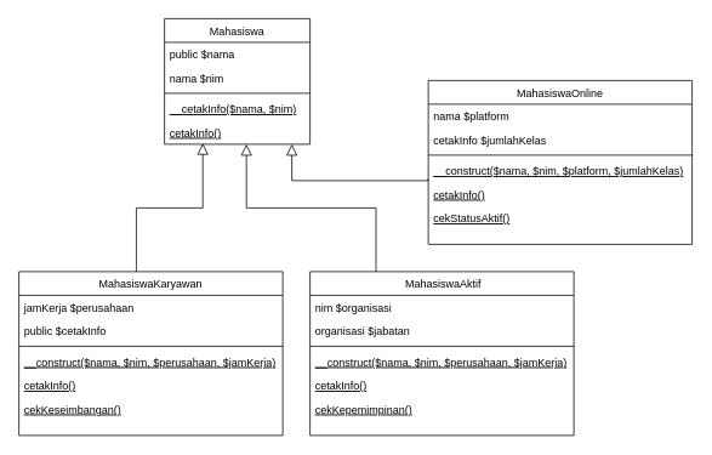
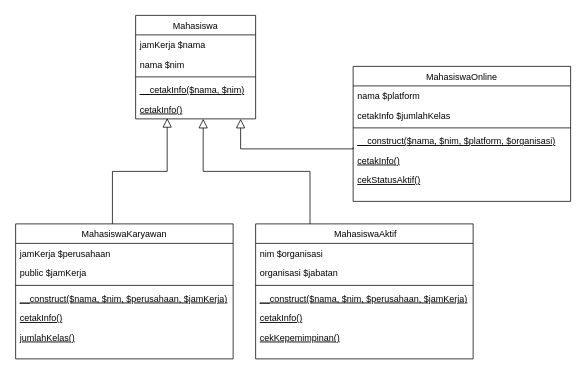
- <mxCell id="3" value="public $nama" style="text;align=left;verticalAlign=top;spacingLeft=4;spacingRight=4;overflow=hidden;rotatable=0;points=[[0,0.5],[1,0.5]];portConstraint=eastwest;" parent="2" vertex="1"><mxGeometry y="26" width="160" height="26" as="geometry" /></mxCell>
+ <mxCell id="3" value="jamKerja $nama" style="text;align=left;verticalAlign=top;spacingLeft=4;spacingRight=4;overflow=hidden;rotatable=0;points=[[0,0.5],[1,0.5]];portConstraint=eastwest;" parent="2" vertex="1"><mxGeometry y="26" width="160" height="26" as="geometry" /></mxCell>
- <mxCell id="29" value="__construct($nama, $nim, $platform, $jumlahKelas)" style="text;align=left;verticalAlign=top;spacingLeft=4;spacingRight=4;overflow=hidden;rotatable=0;points=[[0,0.5],[1,0.5]];portConstraint=eastwest;fontStyle=4" vertex="1" parent="25"><mxGeometry y="86" width="290" height="26" as="geometry" /></mxCell>
+ <mxCell id="29" value="__construct($nama, $nim, $platform, $organisasi)" style="text;align=left;verticalAlign=top;spacingLeft=4;spacingRight=4;overflow=hidden;rotatable=0;points=[[0,0.5],[1,0.5]];portConstraint=eastwest;fontStyle=4" vertex="1" parent="25"><mxGeometry y="86" width="290" height="26" as="geometry" /></mxCell>
- <mxCell id="11" value="public $cetakInfo" style="text;align=left;verticalAlign=top;spacingLeft=4;spacingRight=4;overflow=hidden;rotatable=0;points=[[0,0.5],[1,0.5]];portConstraint=eastwest;rounded=0;shadow=0;html=0;" parent="9" vertex="1"><mxGeometry y="52" width="290" height="26" as="geometry" /></mxCell>
+ <mxCell id="11" value="public $jamKerja" style="text;align=left;verticalAlign=top;spacingLeft=4;spacingRight=4;overflow=hidden;rotatable=0;points=[[0,0.5],[1,0.5]];portConstraint=eastwest;rounded=0;shadow=0;html=0;" parent="9" vertex="1"><mxGeometry y="52" width="290" height="26" as="geometry" /></mxCell>
- <mxCell id="15" value="cekKeseimbangan()" style="text;align=left;verticalAlign=top;spacingLeft=4;spacingRight=4;overflow=hidden;rotatable=0;points=[[0,0.5],[1,0.5]];portConstraint=eastwest;fontStyle=4" vertex="1" parent="9"><mxGeometry y="138" width="290" height="42" as="geometry" /></mxCell>
+ <mxCell id="15" value="jumlahKelas()" style="text;align=left;verticalAlign=top;spacingLeft=4;spacingRight=4;overflow=hidden;rotatable=0;points=[[0,0.5],[1,0.5]];portConstraint=eastwest;fontStyle=4" vertex="1" parent="9"><mxGeometry y="138" width="290" height="42" as="geometry" /></mxCell>
